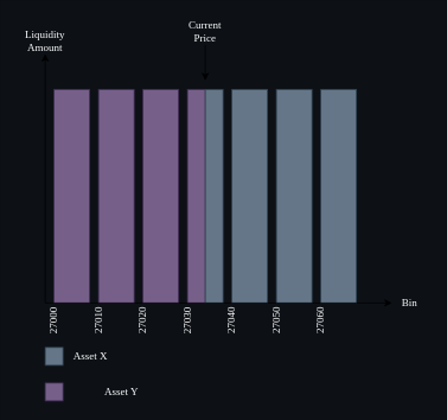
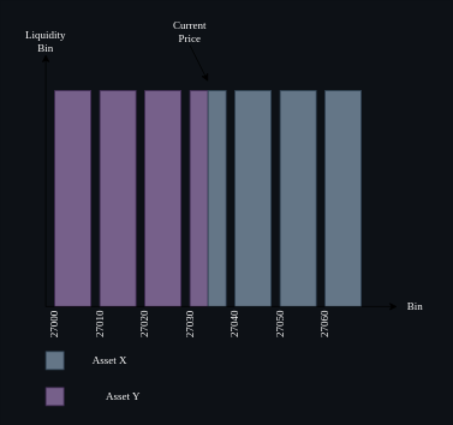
- <mxCell id="22" value="Current Price" style="text;html=1;strokeColor=none;fillColor=none;align=center;verticalAlign=middle;whiteSpace=wrap;rounded=0;fontFamily=Iosevka;fontColor=#FFFFFF;" parent="1" vertex="1"><mxGeometry x="200" y="20" width="60" height="30" as="geometry" /></mxCell>
+ <mxCell id="22" value="Current Price" style="text;html=1;strokeColor=none;fillColor=none;align=center;verticalAlign=middle;whiteSpace=wrap;rounded=0;fontFamily=Iosevka;fontColor=#FFFFFF;" parent="1" vertex="1"><mxGeometry x="180" y="20" width="60" height="30" as="geometry" /></mxCell>
- <mxCell id="12" value="Liquidity Amount" style="text;html=1;strokeColor=none;fillColor=none;align=center;verticalAlign=middle;whiteSpace=wrap;rounded=0;fontFamily=Iosevka;fontColor=#FFFFFF;" parent="1" vertex="1"><mxGeometry x="20" y="30" width="60" height="30" as="geometry" /></mxCell>
+ <mxCell id="12" value="Liquidity Bin" style="text;html=1;strokeColor=none;fillColor=none;align=center;verticalAlign=middle;whiteSpace=wrap;rounded=0;fontFamily=Iosevka;fontColor=#FFFFFF;" parent="1" vertex="1"><mxGeometry x="20" y="30" width="60" height="30" as="geometry" /></mxCell>
- <mxCell id="25" value="Asset X" style="text;html=1;strokeColor=none;fillColor=none;align=left;verticalAlign=middle;whiteSpace=wrap;rounded=0;fontFamily=Iosevka;fontColor=#FFFFFF;" parent="1" vertex="1"><mxGeometry x="80" y="390" width="60" height="20" as="geometry" /></mxCell>
+ <mxCell id="25" value="Asset X" style="text;html=1;strokeColor=none;fillColor=none;align=left;verticalAlign=middle;whiteSpace=wrap;rounded=0;fontFamily=Iosevka;fontColor=#FFFFFF;" parent="1" vertex="1"><mxGeometry x="100" y="390" width="60" height="20" as="geometry" /></mxCell>
